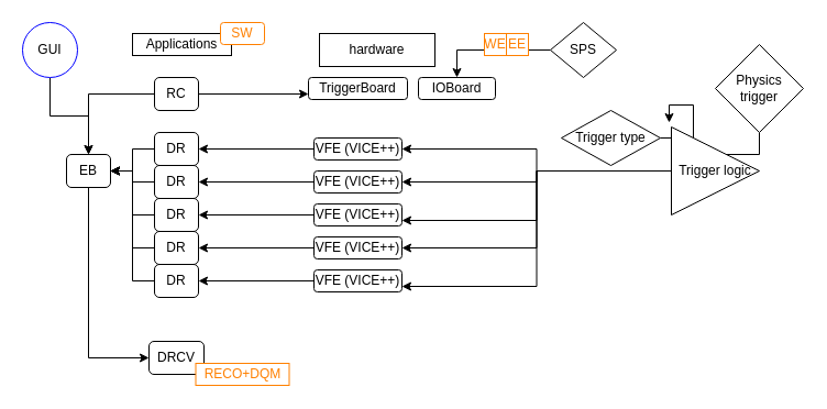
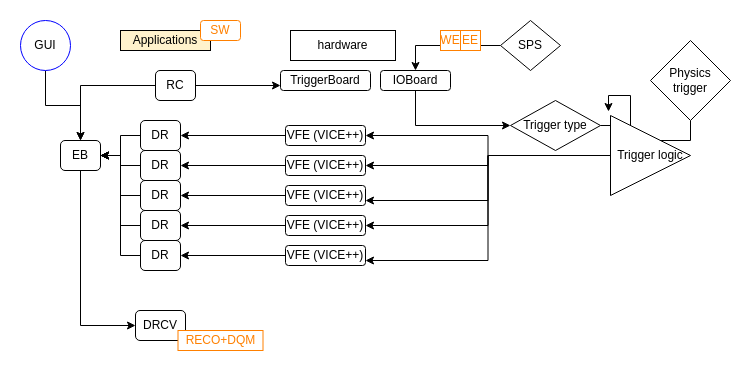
- <mxCell id="7" value="Applications" style="rounded=0;whiteSpace=wrap;html=1;" vertex="1" parent="1"><mxGeometry x="120" y="30" width="90" height="20" as="geometry" /></mxCell>
+ <mxCell id="7" value="Applications" style="rounded=0;whiteSpace=wrap;html=1;fillColor=#fff2cc;" vertex="1" parent="1"><mxGeometry x="120" y="30" width="90" height="20" as="geometry" /></mxCell>
- <mxCell id="4" value="RC" style="rounded=1;whiteSpace=wrap;html=1;" vertex="1" parent="1"><mxGeometry x="140" y="70" width="40" height="30" as="geometry" /></mxCell>
+ <mxCell id="4" value="RC" style="rounded=1;whiteSpace=wrap;html=1;" vertex="1" parent="1"><mxGeometry x="155" y="70" width="40" height="30" as="geometry" /></mxCell>
+ <mxCell id="11" style="edgeStyle=orthogonalEdgeStyle;rounded=0;orthogonalLoop=1;jettySize=auto;html=1;exitX=0.5;exitY=1;exitDx=0;exitDy=0;entryX=0;entryY=0.5;entryDx=0;entryDy=0;" edge="1" parent="1" source="12" target="16"><mxGeometry relative="1" as="geometry" /></mxCell>
